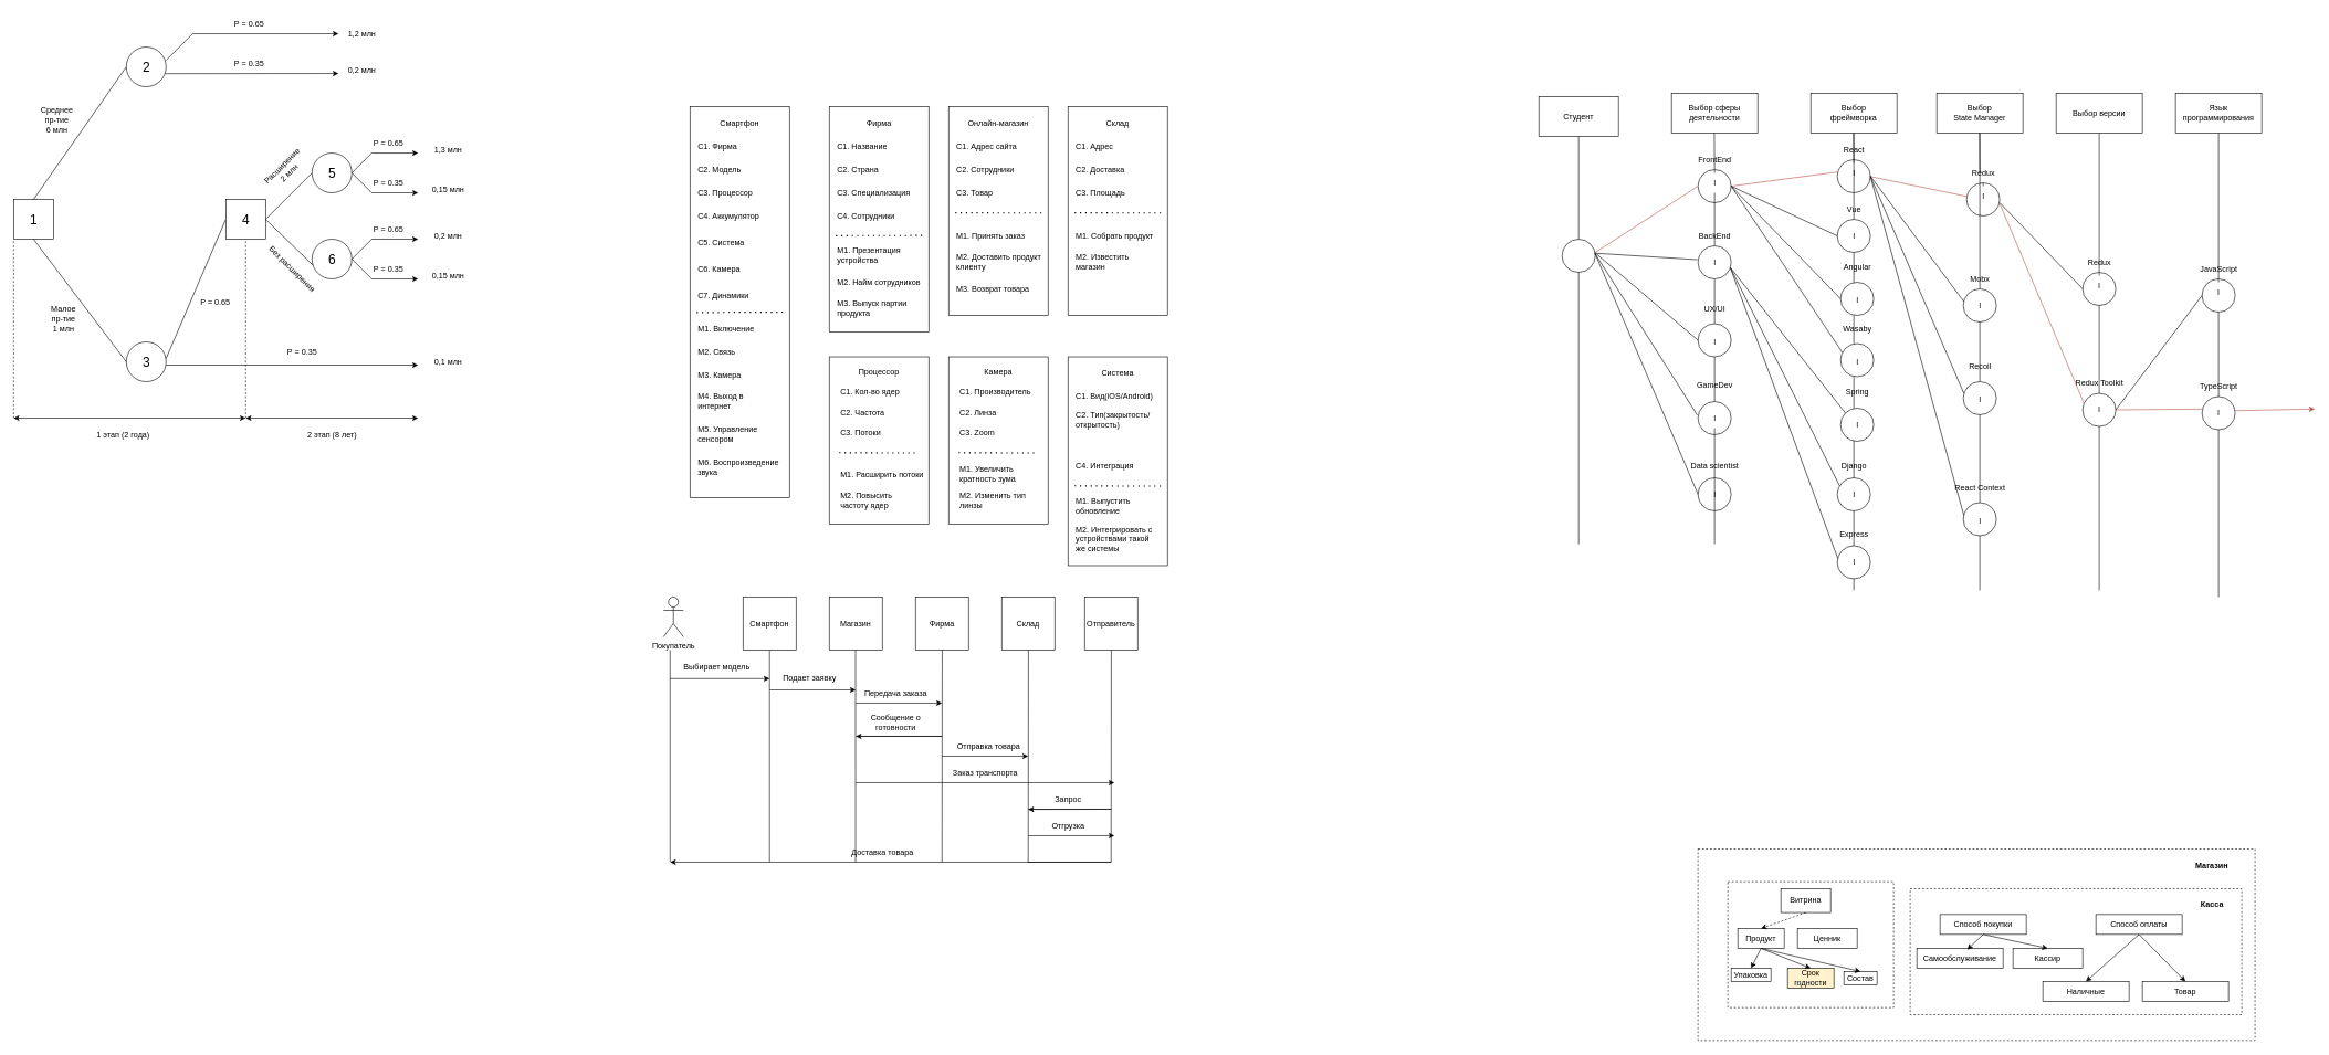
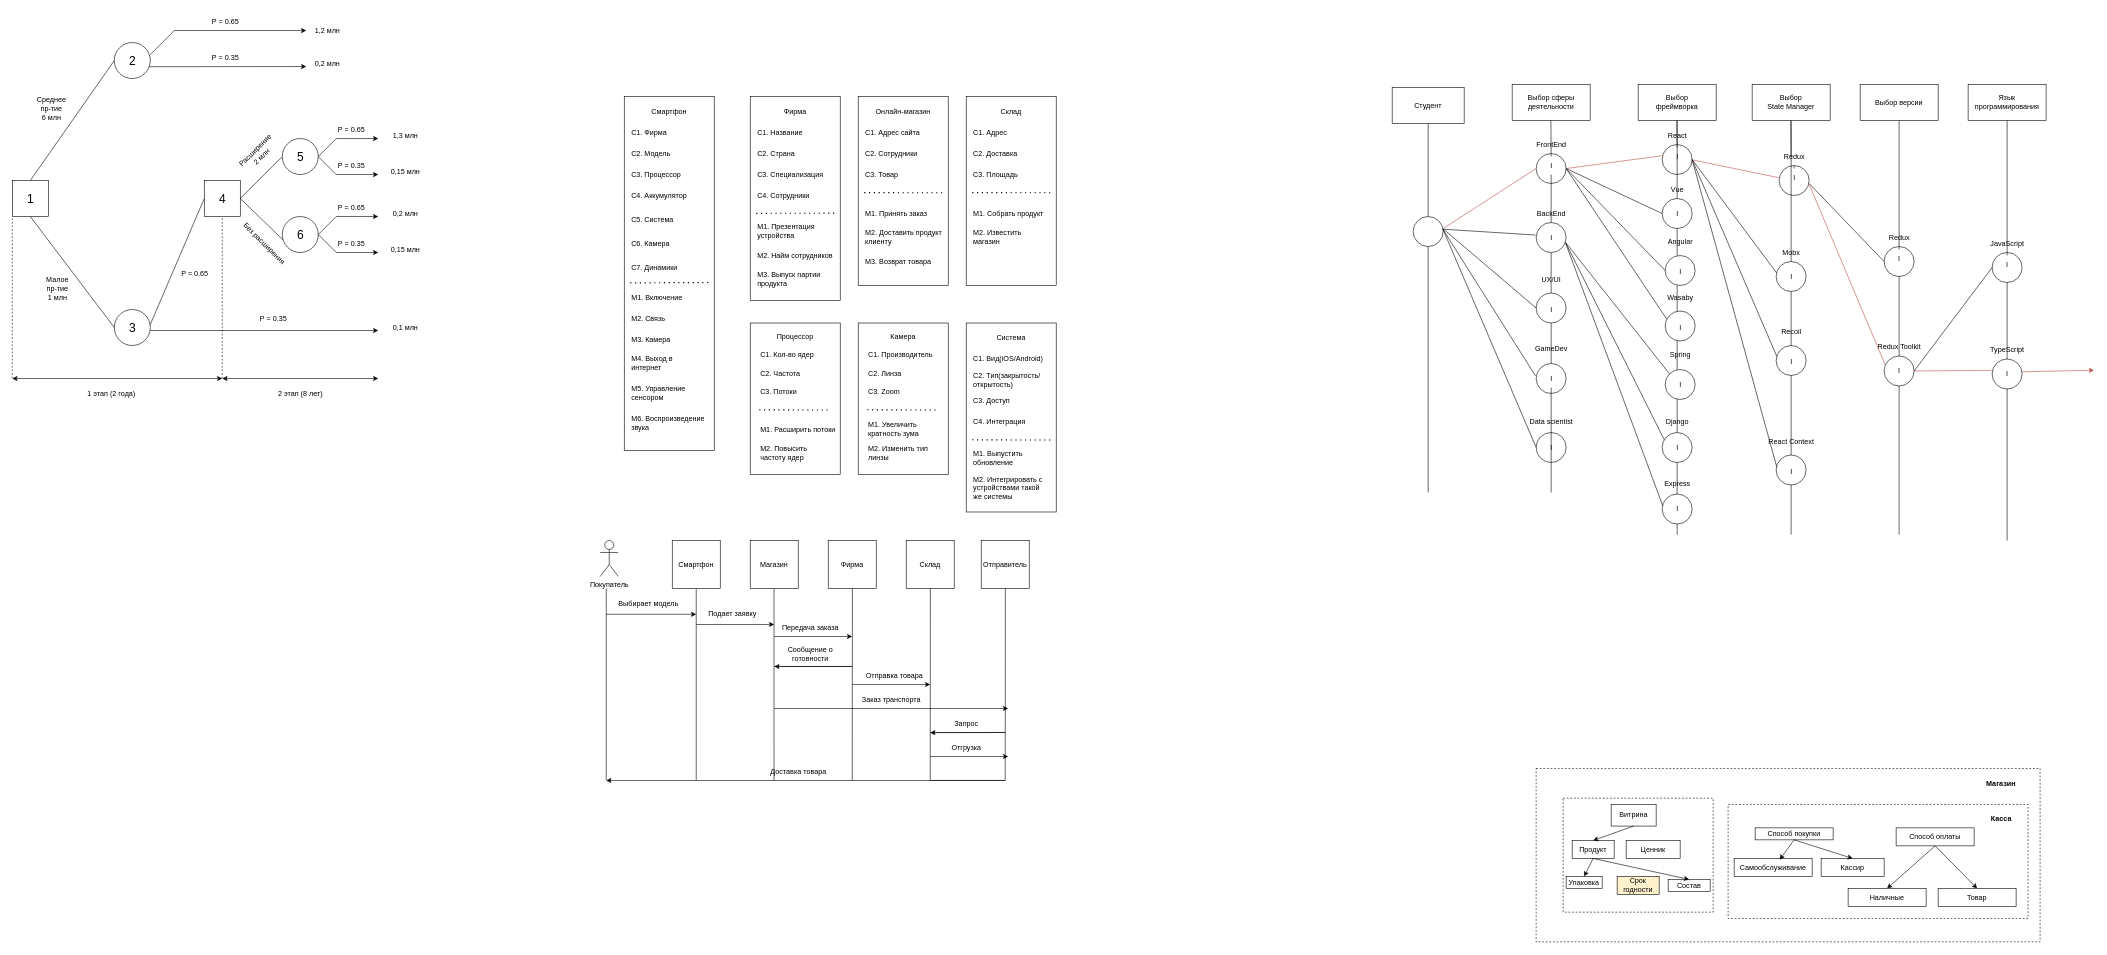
+ <mxCell id="80" value="C3. Доступ" style="text;html=1;strokeColor=none;fillColor=none;align=left;verticalAlign=middle;whiteSpace=wrap;rounded=0;" parent="1" vertex="1"><mxGeometry x="1620" y="652.5" width="115" height="30" as="geometry" /></mxCell>
- <mxCell id="273" value="" style="endArrow=classic;html=1;rounded=0;exitX=0.5;exitY=1;exitDx=0;exitDy=0;entryX=0.5;entryY=0;entryDx=0;entryDy=0;dashed=1;" edge="1" parent="1" source="272" target="258"><mxGeometry width="50" height="50" relative="1" as="geometry"><mxPoint x="2850" y="1410" as="sourcePoint" /><mxPoint x="2900" y="1360" as="targetPoint" /></mxGeometry></mxCell>
+ <mxCell id="273" value="" style="endArrow=classic;html=1;rounded=0;exitX=0.5;exitY=1;exitDx=0;exitDy=0;entryX=0.5;entryY=0;entryDx=0;entryDy=0;" edge="1" parent="1" source="272" target="258"><mxGeometry width="50" height="50" relative="1" as="geometry"><mxPoint x="2850" y="1410" as="sourcePoint" /><mxPoint x="2900" y="1360" as="targetPoint" /></mxGeometry></mxCell>
- <mxCell id="261" value="Способ покупки" style="rounded=0;whiteSpace=wrap;html=1;" vertex="1" parent="1"><mxGeometry x="2925" y="1379" width="130" height="30" as="geometry" /></mxCell>
+ <mxCell id="261" value="Способ покупки" style="rounded=0;whiteSpace=wrap;html=1;" vertex="1" parent="1"><mxGeometry x="2925" y="1379" width="130" height="20" as="geometry" /></mxCell>
- <mxCell id="270" value="" style="endArrow=classic;html=1;rounded=0;entryX=0.5;entryY=0;entryDx=0;entryDy=0;exitX=0.5;exitY=1;exitDx=0;exitDy=0;" edge="1" parent="1" source="258" target="263"><mxGeometry width="50" height="50" relative="1" as="geometry"><mxPoint x="2660" y="1430" as="sourcePoint" /><mxPoint x="2650" y="1470" as="targetPoint" /></mxGeometry></mxCell>
- <mxCell id="264" value="Состав" style="rounded=0;whiteSpace=wrap;html=1;" vertex="1" parent="1"><mxGeometry x="2780" y="1465" width="50" height="20" as="geometry" /></mxCell>
+ <mxCell id="264" value="Состав" style="rounded=0;whiteSpace=wrap;html=1;" vertex="1" parent="1"><mxGeometry x="2780" y="1465" width="70" height="20" as="geometry" /></mxCell>
